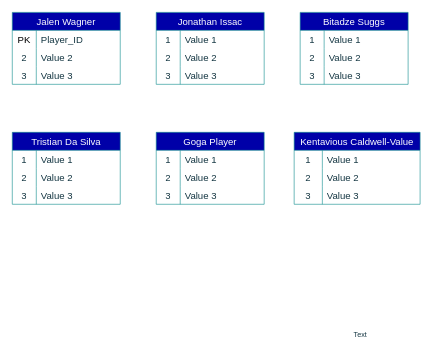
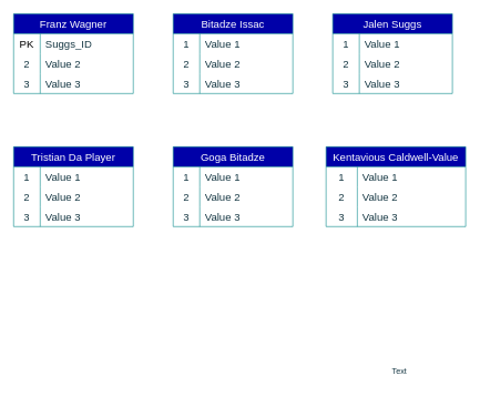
- <mxCell id="3" value="Jalen Wagner" style="shape=table;startSize=30;container=1;collapsible=0;childLayout=tableLayout;fixedRows=1;rowLines=0;fontStyle=0;strokeColor=#0F8B8D;fontSize=16;fontColor=#FFFFFF;fillColor=#0000A8;labelBackgroundColor=none;" vertex="1" parent="1"><mxGeometry x="20" y="20" width="180" height="120" as="geometry" /></mxCell>
+ <mxCell id="3" value="Franz Wagner" style="shape=table;startSize=30;container=1;collapsible=0;childLayout=tableLayout;fixedRows=1;rowLines=0;fontStyle=0;strokeColor=#0F8B8D;fontSize=16;fontColor=#FFFFFF;fillColor=#0000A8;labelBackgroundColor=none;" vertex="1" parent="1"><mxGeometry x="20" y="20" width="180" height="120" as="geometry" /></mxCell>
- <mxCell id="13" value="Jonathan Issac" style="shape=table;startSize=30;container=1;collapsible=0;childLayout=tableLayout;fixedRows=1;rowLines=0;fontStyle=0;strokeColor=#0F8B8D;fontSize=16;fontColor=#FFFFFF;fillColor=#0000A8;labelBackgroundColor=none;" vertex="1" parent="1"><mxGeometry x="260" y="20" width="180" height="120" as="geometry" /></mxCell>
+ <mxCell id="13" value="Bitadze Issac" style="shape=table;startSize=30;container=1;collapsible=0;childLayout=tableLayout;fixedRows=1;rowLines=0;fontStyle=0;strokeColor=#0F8B8D;fontSize=16;fontColor=#FFFFFF;fillColor=#0000A8;labelBackgroundColor=none;" vertex="1" parent="1"><mxGeometry x="260" y="20" width="180" height="120" as="geometry" /></mxCell>
- <mxCell id="53" value="Bitadze Suggs" style="shape=table;startSize=30;container=1;collapsible=0;childLayout=tableLayout;fixedRows=1;rowLines=0;fontStyle=0;strokeColor=#0F8B8D;fontSize=16;fontColor=#FFFFFF;fillColor=#0000A8;labelBackgroundColor=none;" vertex="1" parent="1"><mxGeometry x="500" y="20" width="180" height="120" as="geometry" /></mxCell>
+ <mxCell id="53" value="Jalen Suggs" style="shape=table;startSize=30;container=1;collapsible=0;childLayout=tableLayout;fixedRows=1;rowLines=0;fontStyle=0;strokeColor=#0F8B8D;fontSize=16;fontColor=#FFFFFF;fillColor=#0000A8;labelBackgroundColor=none;" vertex="1" parent="1"><mxGeometry x="500" y="20" width="180" height="120" as="geometry" /></mxCell>
- <mxCell id="6" value="Player_ID" style="shape=partialRectangle;html=1;whiteSpace=wrap;connectable=0;fillColor=none;top=0;left=0;bottom=0;right=0;align=left;spacingLeft=6;overflow=hidden;strokeColor=#0F8B8D;fontSize=16;fontColor=#143642;labelBackgroundColor=none;" vertex="1" parent="4"><mxGeometry x="40" width="140" height="30" as="geometry"><mxRectangle width="140" height="30" as="alternateBounds" /></mxGeometry></mxCell>
+ <mxCell id="6" value="Suggs_ID" style="shape=partialRectangle;html=1;whiteSpace=wrap;connectable=0;fillColor=none;top=0;left=0;bottom=0;right=0;align=left;spacingLeft=6;overflow=hidden;strokeColor=#0F8B8D;fontSize=16;fontColor=#143642;labelBackgroundColor=none;" vertex="1" parent="4"><mxGeometry x="40" width="140" height="30" as="geometry"><mxRectangle width="140" height="30" as="alternateBounds" /></mxGeometry></mxCell>
- <mxCell id="23" value="Tristian Da Silva" style="shape=table;startSize=30;container=1;collapsible=0;childLayout=tableLayout;fixedRows=1;rowLines=0;fontStyle=0;strokeColor=#0F8B8D;fontSize=16;fontColor=#FFFFFF;fillColor=#0000A8;labelBackgroundColor=none;" vertex="1" parent="1"><mxGeometry x="20" y="220" width="180" height="120" as="geometry" /></mxCell>
+ <mxCell id="23" value="Tristian Da Player" style="shape=table;startSize=30;container=1;collapsible=0;childLayout=tableLayout;fixedRows=1;rowLines=0;fontStyle=0;strokeColor=#0F8B8D;fontSize=16;fontColor=#FFFFFF;fillColor=#0000A8;labelBackgroundColor=none;" vertex="1" parent="1"><mxGeometry x="20" y="220" width="180" height="120" as="geometry" /></mxCell>
- <mxCell id="33" value="Goga Player" style="shape=table;startSize=30;container=1;collapsible=0;childLayout=tableLayout;fixedRows=1;rowLines=0;fontStyle=0;strokeColor=#0F8B8D;fontSize=16;fontColor=#FFFFFF;fillColor=#0000A8;labelBackgroundColor=none;" vertex="1" parent="1"><mxGeometry x="260" y="220" width="180" height="120" as="geometry" /></mxCell>
+ <mxCell id="33" value="Goga Bitadze" style="shape=table;startSize=30;container=1;collapsible=0;childLayout=tableLayout;fixedRows=1;rowLines=0;fontStyle=0;strokeColor=#0F8B8D;fontSize=16;fontColor=#FFFFFF;fillColor=#0000A8;labelBackgroundColor=none;" vertex="1" parent="1"><mxGeometry x="260" y="220" width="180" height="120" as="geometry" /></mxCell>
